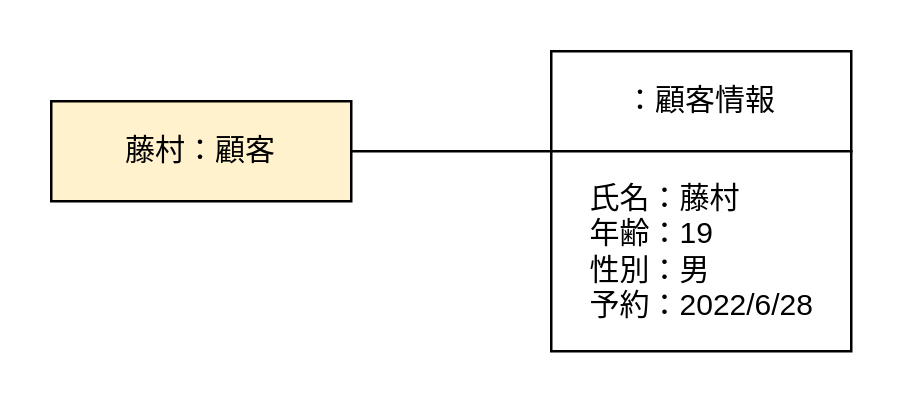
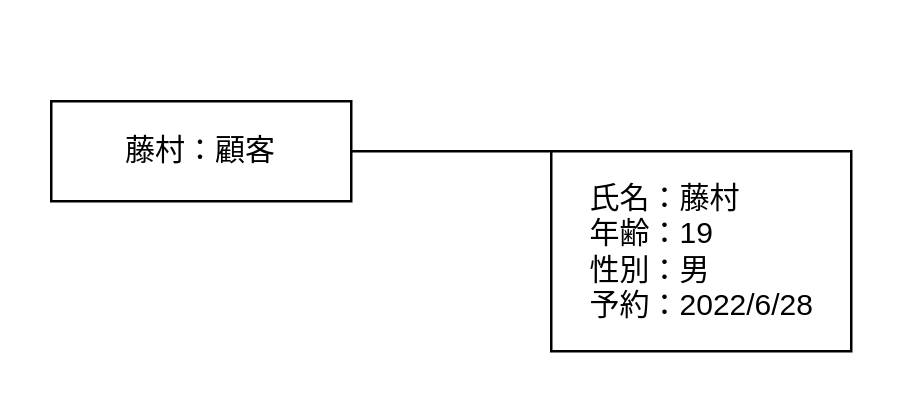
- <mxCell id="4" value="：顧客情報" style="rounded=0;whiteSpace=wrap;html=1;" vertex="1" parent="1"><mxGeometry x="220" y="20" width="120" height="40" as="geometry" /></mxCell>
- <mxCell id="3" value="藤村：顧客" style="rounded=0;whiteSpace=wrap;html=1;fillColor=#fff2cc;" vertex="1" parent="1"><mxGeometry x="20" y="40" width="120" height="40" as="geometry" /></mxCell>
+ <mxCell id="3" value="藤村：顧客" style="rounded=0;whiteSpace=wrap;html=1;" vertex="1" parent="1"><mxGeometry x="20" y="40" width="120" height="40" as="geometry" /></mxCell>
